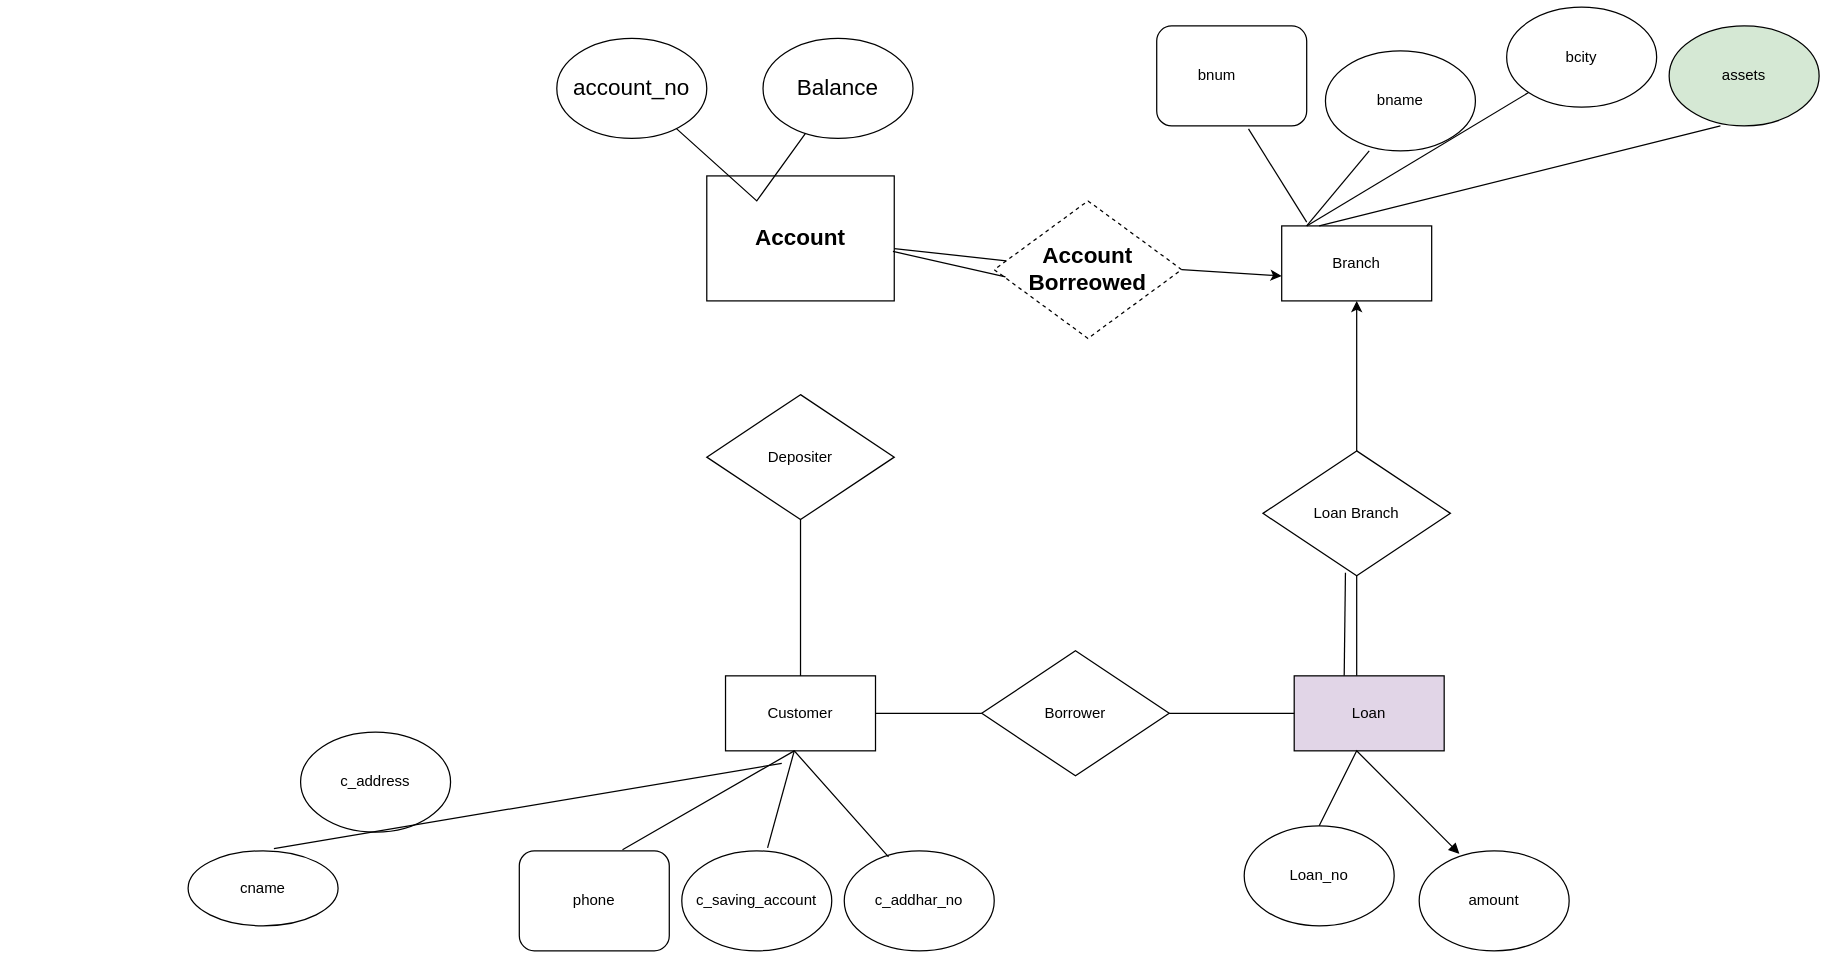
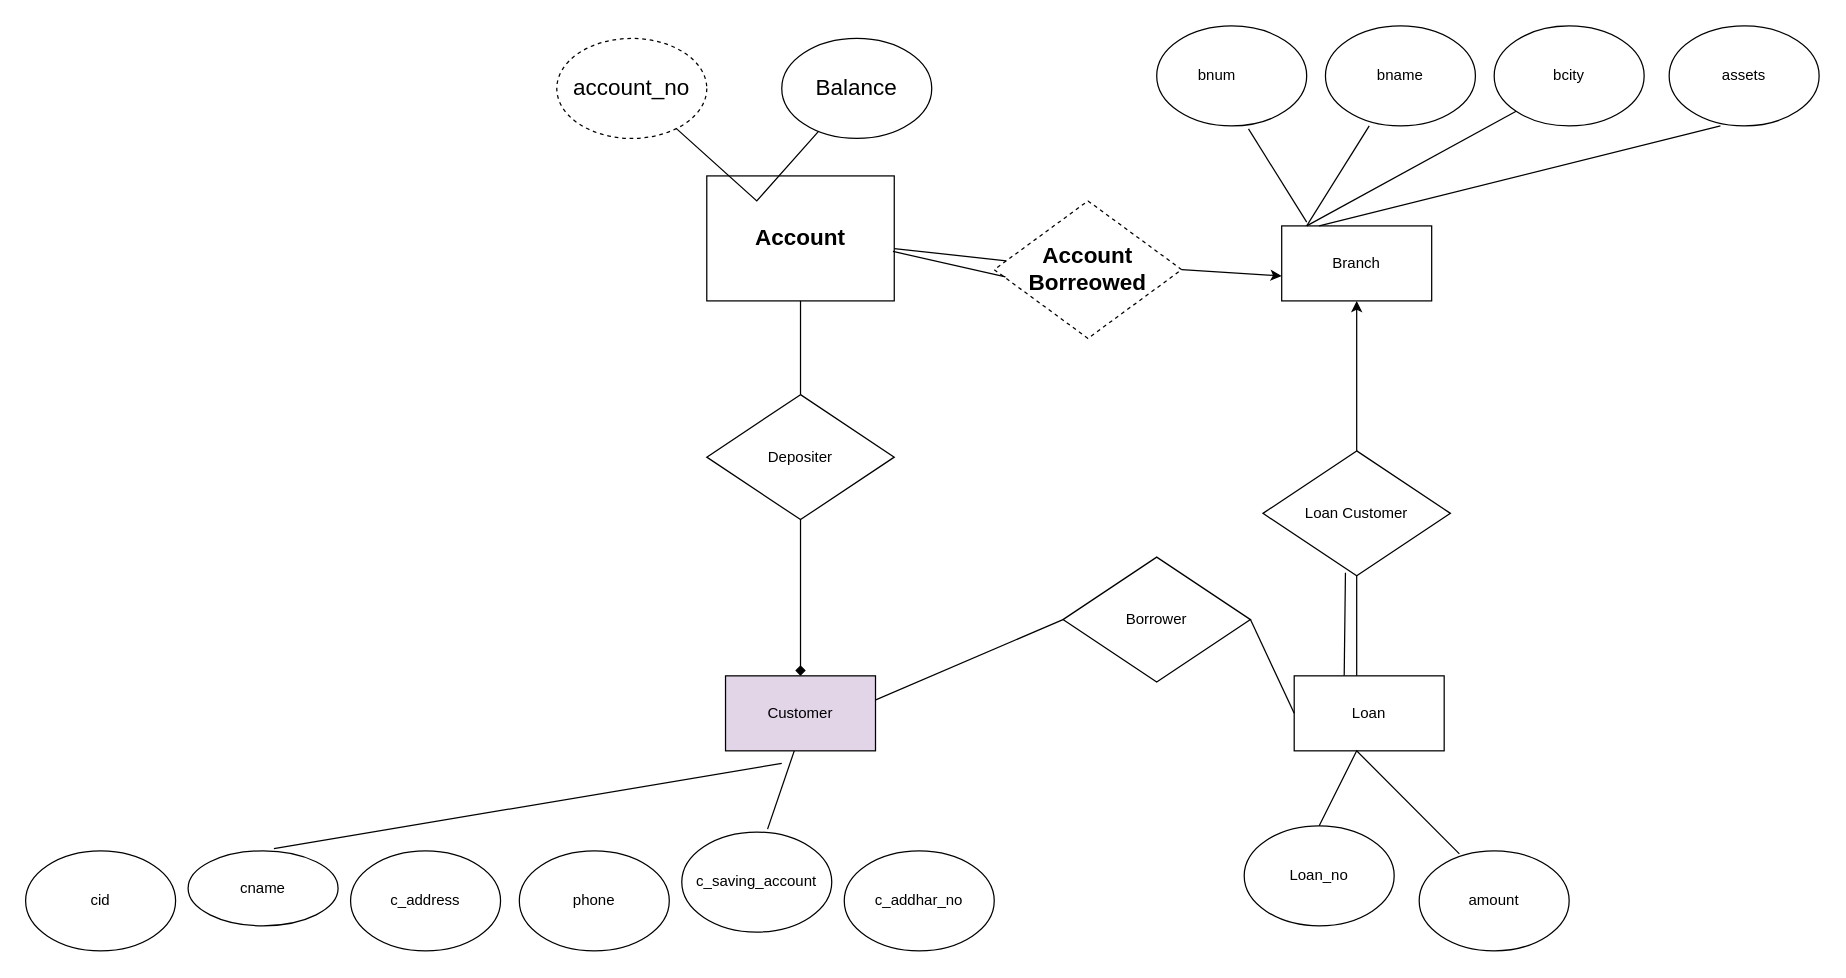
- <mxCell id="12" value="bcity" style="ellipse;whiteSpace=wrap;html=1;" vertex="1" parent="1"><mxGeometry x="1205" y="5" width="120" height="80" as="geometry" /></mxCell>
+ <mxCell id="12" value="bcity" style="ellipse;whiteSpace=wrap;html=1;" vertex="1" parent="1"><mxGeometry x="1195" y="20" width="120" height="80" as="geometry" /></mxCell>
- <mxCell id="10" value="bnum&lt;span style=&quot;white-space: pre;&quot;&gt;&#09;&lt;/span&gt;" style="whiteSpace=wrap;html=1;rounded=1;" vertex="1" parent="1"><mxGeometry x="925" y="20" width="120" height="80" as="geometry" /></mxCell>
+ <mxCell id="10" value="bnum&lt;span style=&quot;white-space: pre;&quot;&gt;&#09;&lt;/span&gt;" style="ellipse;whiteSpace=wrap;html=1;" vertex="1" parent="1"><mxGeometry x="925" y="20" width="120" height="80" as="geometry" /></mxCell>
- <mxCell id="36" value="assets" style="ellipse;whiteSpace=wrap;html=1;fillColor=#d5e8d4;" vertex="1" parent="1"><mxGeometry x="1335" y="20" width="120" height="80" as="geometry" /></mxCell>
+ <mxCell id="36" value="assets" style="ellipse;whiteSpace=wrap;html=1;" vertex="1" parent="1"><mxGeometry x="1335" y="20" width="120" height="80" as="geometry" /></mxCell>
- <mxCell id="3" value="&lt;font style=&quot;font-size: 18px;&quot;&gt;account_no&lt;/font&gt;" style="ellipse;whiteSpace=wrap;html=1;" vertex="1" parent="1"><mxGeometry x="445" y="30" width="120" height="80" as="geometry" /></mxCell>
+ <mxCell id="3" value="&lt;font style=&quot;font-size: 18px;&quot;&gt;account_no&lt;/font&gt;" style="ellipse;whiteSpace=wrap;html=1;dashed=1;" vertex="1" parent="1"><mxGeometry x="445" y="30" width="120" height="80" as="geometry" /></mxCell>
- <mxCell id="4" value="&lt;font style=&quot;font-size: 18px;&quot;&gt;Balance&lt;/font&gt;" style="ellipse;whiteSpace=wrap;html=1;" vertex="1" parent="1"><mxGeometry x="610" y="30" width="120" height="80" as="geometry" /></mxCell>
+ <mxCell id="4" value="&lt;font style=&quot;font-size: 18px;&quot;&gt;Balance&lt;/font&gt;" style="ellipse;whiteSpace=wrap;html=1;" vertex="1" parent="1"><mxGeometry x="625" y="30" width="120" height="80" as="geometry" /></mxCell>
- <mxCell id="11" value="bname" style="ellipse;whiteSpace=wrap;html=1;" vertex="1" parent="1"><mxGeometry x="1060" y="40" width="120" height="80" as="geometry" /></mxCell>
+ <mxCell id="11" value="bname" style="ellipse;whiteSpace=wrap;html=1;" vertex="1" parent="1"><mxGeometry x="1060" y="20" width="120" height="80" as="geometry" /></mxCell>
+ <mxCell id="35" value="" style="endArrow=none;html=1;rounded=0;exitX=0.5;exitY=1;exitDx=0;exitDy=0;entryX=0.5;entryY=0;entryDx=0;entryDy=0;" edge="1" parent="1" source="2" target="33"><mxGeometry width="50" height="50" relative="1" as="geometry"><mxPoint x="625" y="300" as="sourcePoint" /><mxPoint x="625" y="380" as="targetPoint" /></mxGeometry></mxCell>
- <mxCell id="17" value="Loan Branch" style="rhombus;whiteSpace=wrap;html=1;" vertex="1" parent="1"><mxGeometry x="1010" y="360" width="150" height="100" as="geometry" /></mxCell>
+ <mxCell id="17" value="Loan Customer" style="rhombus;whiteSpace=wrap;html=1;" vertex="1" parent="1"><mxGeometry x="1010" y="360" width="150" height="100" as="geometry" /></mxCell>
- <mxCell id="34" value="" style="endArrow=none;html=1;rounded=0;exitX=0.5;exitY=1;exitDx=0;exitDy=0;entryX=0.5;entryY=0;entryDx=0;entryDy=0;" edge="1" parent="1" source="33" target="27"><mxGeometry width="50" height="50" relative="1" as="geometry"><mxPoint x="636" y="490" as="sourcePoint" /><mxPoint y="572" as="targetPoint" x="635" /></mxGeometry></mxCell>
+ <mxCell id="34" value="" style="endArrow=diamond;html=1;rounded=0;exitX=0.5;exitY=1;exitDx=0;exitDy=0;entryX=0.5;entryY=0;entryDx=0;entryDy=0;" edge="1" parent="1" source="33" target="27"><mxGeometry width="50" height="50" relative="1" as="geometry"><mxPoint x="636" y="490" as="sourcePoint" /><mxPoint y="572" as="targetPoint" x="635" /></mxGeometry></mxCell>
- <mxCell id="27" value="Customer" style="rounded=0;whiteSpace=wrap;html=1;" vertex="1" parent="1"><mxGeometry x="580" y="540" width="120" height="60" as="geometry" /></mxCell>
+ <mxCell id="27" value="Customer" style="rounded=0;whiteSpace=wrap;html=1;fillColor=#e1d5e7;" vertex="1" parent="1"><mxGeometry x="580" y="540" width="120" height="60" as="geometry" /></mxCell>
- <mxCell id="24" value="Borrower" style="rhombus;whiteSpace=wrap;html=1;" vertex="1" parent="1"><mxGeometry x="785" y="520" width="150" height="100" as="geometry" /></mxCell>
+ <mxCell id="24" value="Borrower" style="rhombus;whiteSpace=wrap;html=1;" vertex="1" parent="1"><mxGeometry x="850" y="445" width="150" height="100" as="geometry" /></mxCell>
- <mxCell id="20" value="Loan" style="rounded=0;whiteSpace=wrap;html=1;fillColor=#e1d5e7;" vertex="1" parent="1"><mxGeometry x="1035" y="540" width="120" height="60" as="geometry" /></mxCell>
+ <mxCell id="20" value="Loan" style="rounded=0;whiteSpace=wrap;html=1;" vertex="1" parent="1"><mxGeometry x="1035" y="540" width="120" height="60" as="geometry" /></mxCell>
- <mxCell id="41" value="c_address" style="ellipse;whiteSpace=wrap;html=1;" vertex="1" parent="1"><mxGeometry x="240" y="585" width="120" height="80" as="geometry" /></mxCell>
+ <mxCell id="41" value="c_address" style="ellipse;whiteSpace=wrap;html=1;" vertex="1" parent="1"><mxGeometry x="280" y="680" width="120" height="80" as="geometry" /></mxCell>
- <mxCell id="31" value="" style="endArrow=none;html=1;rounded=0;exitX=0.688;exitY=-0.01;exitDx=0;exitDy=0;exitPerimeter=0;entryX=0.295;entryY=0.06;entryDx=0;entryDy=0;entryPerimeter=0;" edge="1" parent="1" source="28" target="30"><mxGeometry width="50" height="50" relative="1" as="geometry"><mxPoint x="575" y="670" as="sourcePoint" /><mxPoint x="695" y="670" as="targetPoint" /><Array as="points"><mxPoint y="600" x="635" /></Array></mxGeometry></mxCell>
- <mxCell id="23" value="" style="endArrow=block;html=1;rounded=0;exitX=0.5;exitY=0;exitDx=0;exitDy=0;entryX=0.268;entryY=0.03;entryDx=0;entryDy=0;entryPerimeter=0;" edge="1" parent="1" source="21" target="22"><mxGeometry width="50" height="50" relative="1" as="geometry"><mxPoint x="1055" y="670" as="sourcePoint" /><mxPoint x="1165" y="670" as="targetPoint" /><Array as="points"><mxPoint x="1085" y="600" /></Array></mxGeometry></mxCell>
+ <mxCell id="23" value="" style="endArrow=none;html=1;rounded=0;exitX=0.5;exitY=0;exitDx=0;exitDy=0;entryX=0.268;entryY=0.03;entryDx=0;entryDy=0;entryPerimeter=0;" edge="1" parent="1" source="21" target="22"><mxGeometry width="50" height="50" relative="1" as="geometry"><mxPoint x="1055" y="670" as="sourcePoint" /><mxPoint x="1165" y="670" as="targetPoint" /><Array as="points"><mxPoint x="1085" y="600" /></Array></mxGeometry></mxCell>
+ <mxCell id="39" value="cid" style="ellipse;whiteSpace=wrap;html=1;" vertex="1" parent="1"><mxGeometry x="20" y="680" width="120" height="80" as="geometry" /></mxCell>
- <mxCell id="28" value="phone" style="whiteSpace=wrap;html=1;rounded=1;" vertex="1" parent="1"><mxGeometry x="415" y="680" width="120" height="80" as="geometry" /></mxCell>
+ <mxCell id="28" value="phone" style="ellipse;whiteSpace=wrap;html=1;" vertex="1" parent="1"><mxGeometry x="415" y="680" width="120" height="80" as="geometry" /></mxCell>
- <mxCell id="29" value="c_saving_account" style="ellipse;whiteSpace=wrap;html=1;" vertex="1" parent="1"><mxGeometry x="545" y="680" width="120" height="80" as="geometry" /></mxCell>
+ <mxCell id="29" value="c_saving_account" style="ellipse;whiteSpace=wrap;html=1;" vertex="1" parent="1"><mxGeometry x="545" y="665" width="120" height="80" as="geometry" /></mxCell>
